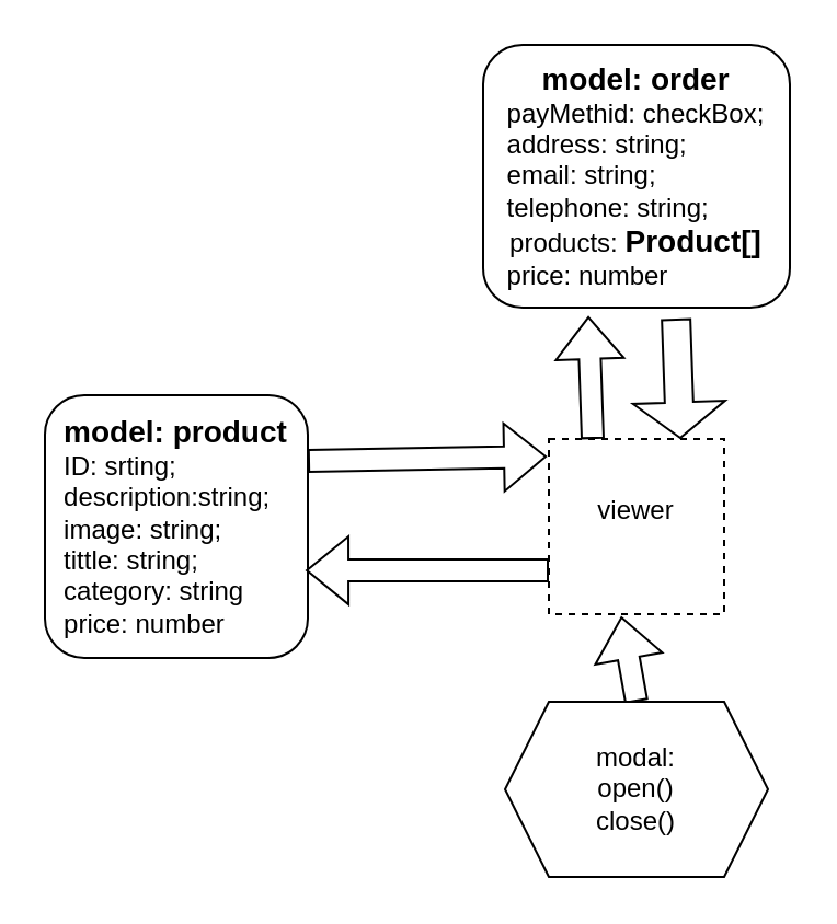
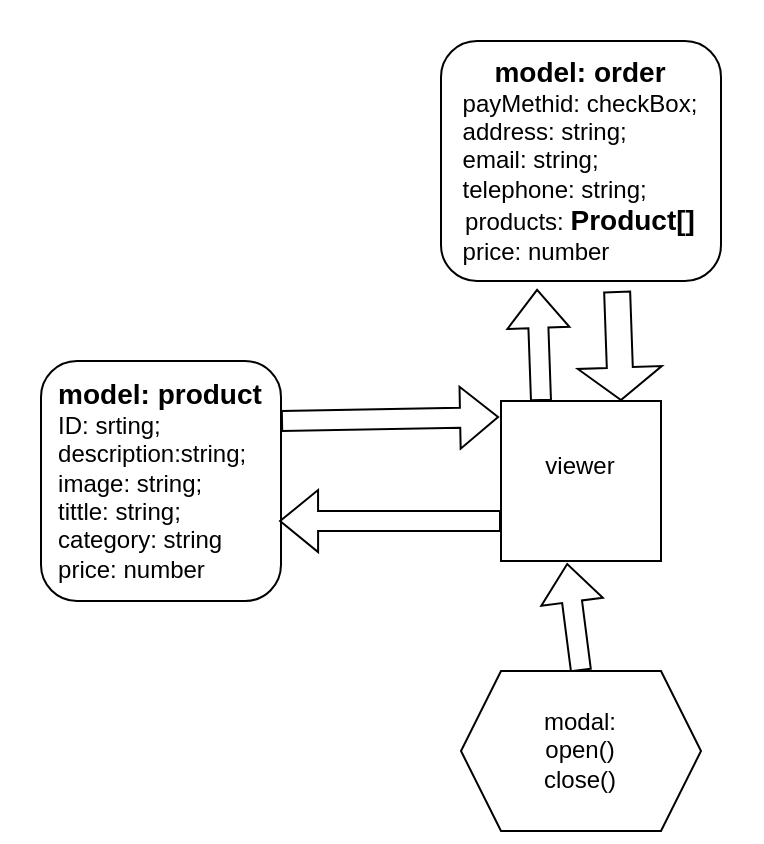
- <mxCell id="5" value="viewer&lt;div&gt;&lt;br&gt;&lt;/div&gt;" style="rounded=0;whiteSpace=wrap;html=1;dashed=1;" vertex="1" parent="1"><mxGeometry x="250" y="200" width="80" height="80" as="geometry" /></mxCell>
+ <mxCell id="5" value="viewer&lt;div&gt;&lt;br&gt;&lt;/div&gt;" style="rounded=0;whiteSpace=wrap;html=1;" vertex="1" parent="1"><mxGeometry x="250" y="200" width="80" height="80" as="geometry" /></mxCell>
- <mxCell id="6" value="modal:&lt;div&gt;open()&lt;/div&gt;&lt;div&gt;close()&lt;/div&gt;" style="shape=hexagon;perimeter=hexagonPerimeter2;whiteSpace=wrap;html=1;fixedSize=1;" vertex="1" parent="1"><mxGeometry x="230" y="320" width="120" height="80" as="geometry" /></mxCell>
+ <mxCell id="6" value="modal:&lt;div&gt;open()&lt;/div&gt;&lt;div&gt;close()&lt;/div&gt;" style="shape=hexagon;perimeter=hexagonPerimeter2;whiteSpace=wrap;html=1;fixedSize=1;" vertex="1" parent="1"><mxGeometry x="230" y="335" width="120" height="80" as="geometry" /></mxCell>
